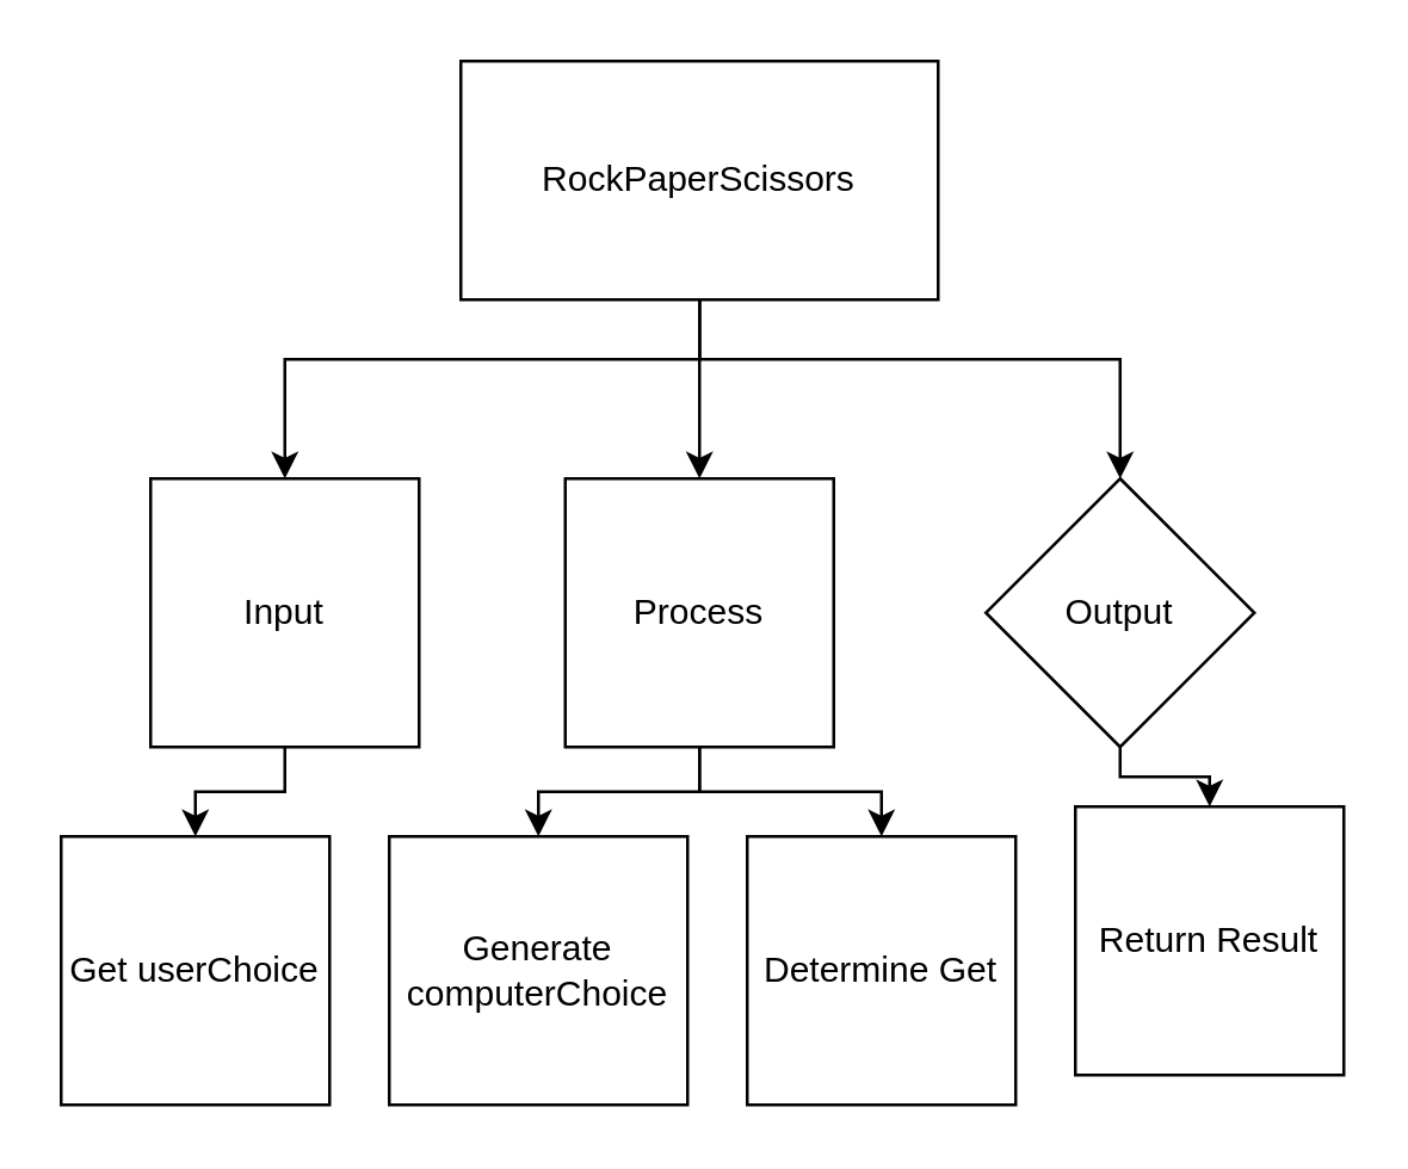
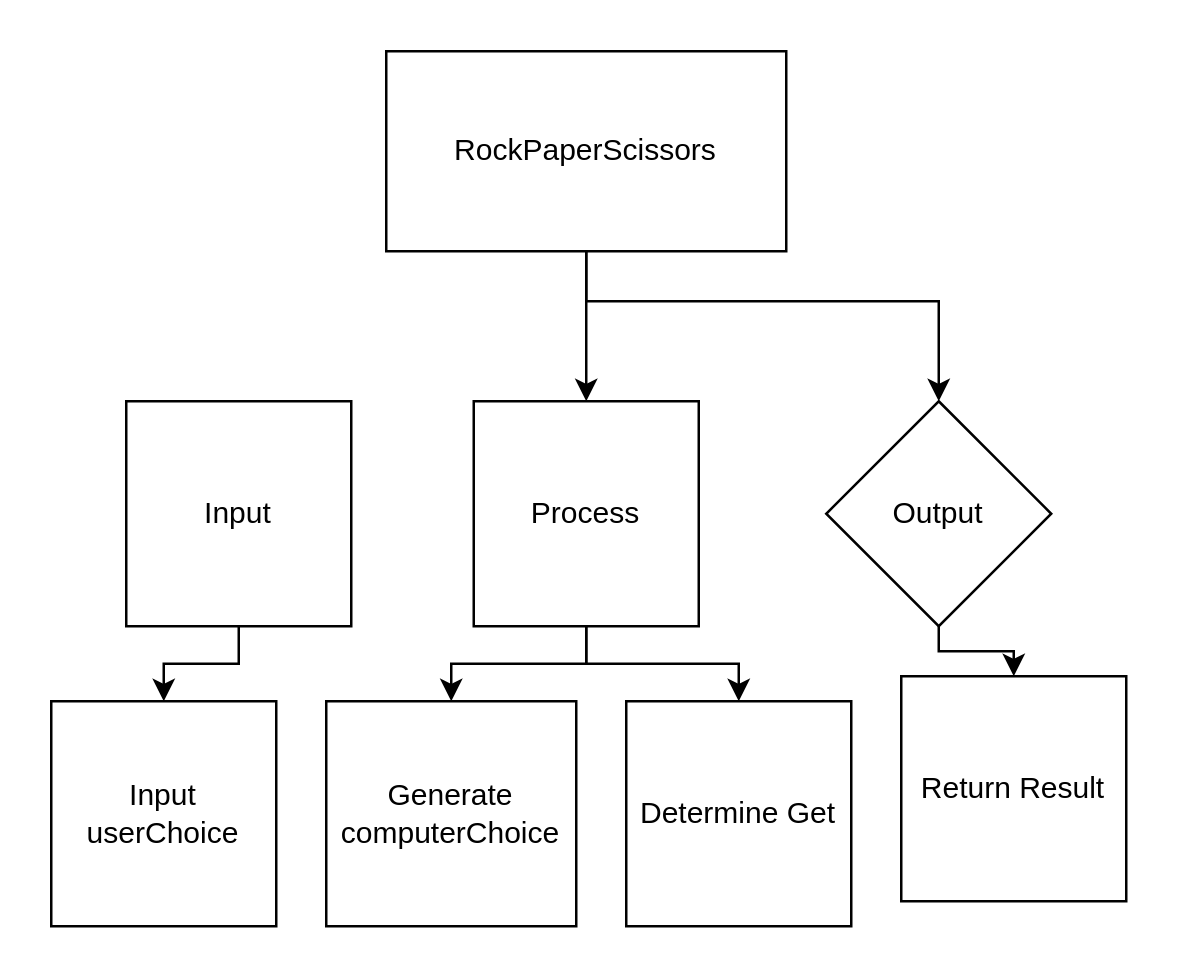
- <mxCell id="2" style="edgeStyle=orthogonalEdgeStyle;html=1;entryX=0.5;entryY=0;entryDx=0;entryDy=0;rounded=0;" edge="1" parent="1" source="5" target="7"><mxGeometry relative="1" as="geometry"><Array as="points"><mxPoint x="234" y="120" /><mxPoint x="95" y="120" /></Array></mxGeometry></mxCell>
- <mxCell id="13" value="Get userChoice" style="rounded=0;whiteSpace=wrap;html=1;" vertex="1" parent="1"><mxGeometry x="20" y="280" width="90" height="90" as="geometry" /></mxCell>
+ <mxCell id="13" value="Input userChoice" style="rounded=0;whiteSpace=wrap;html=1;" vertex="1" parent="1"><mxGeometry x="20" y="280" width="90" height="90" as="geometry" /></mxCell>
